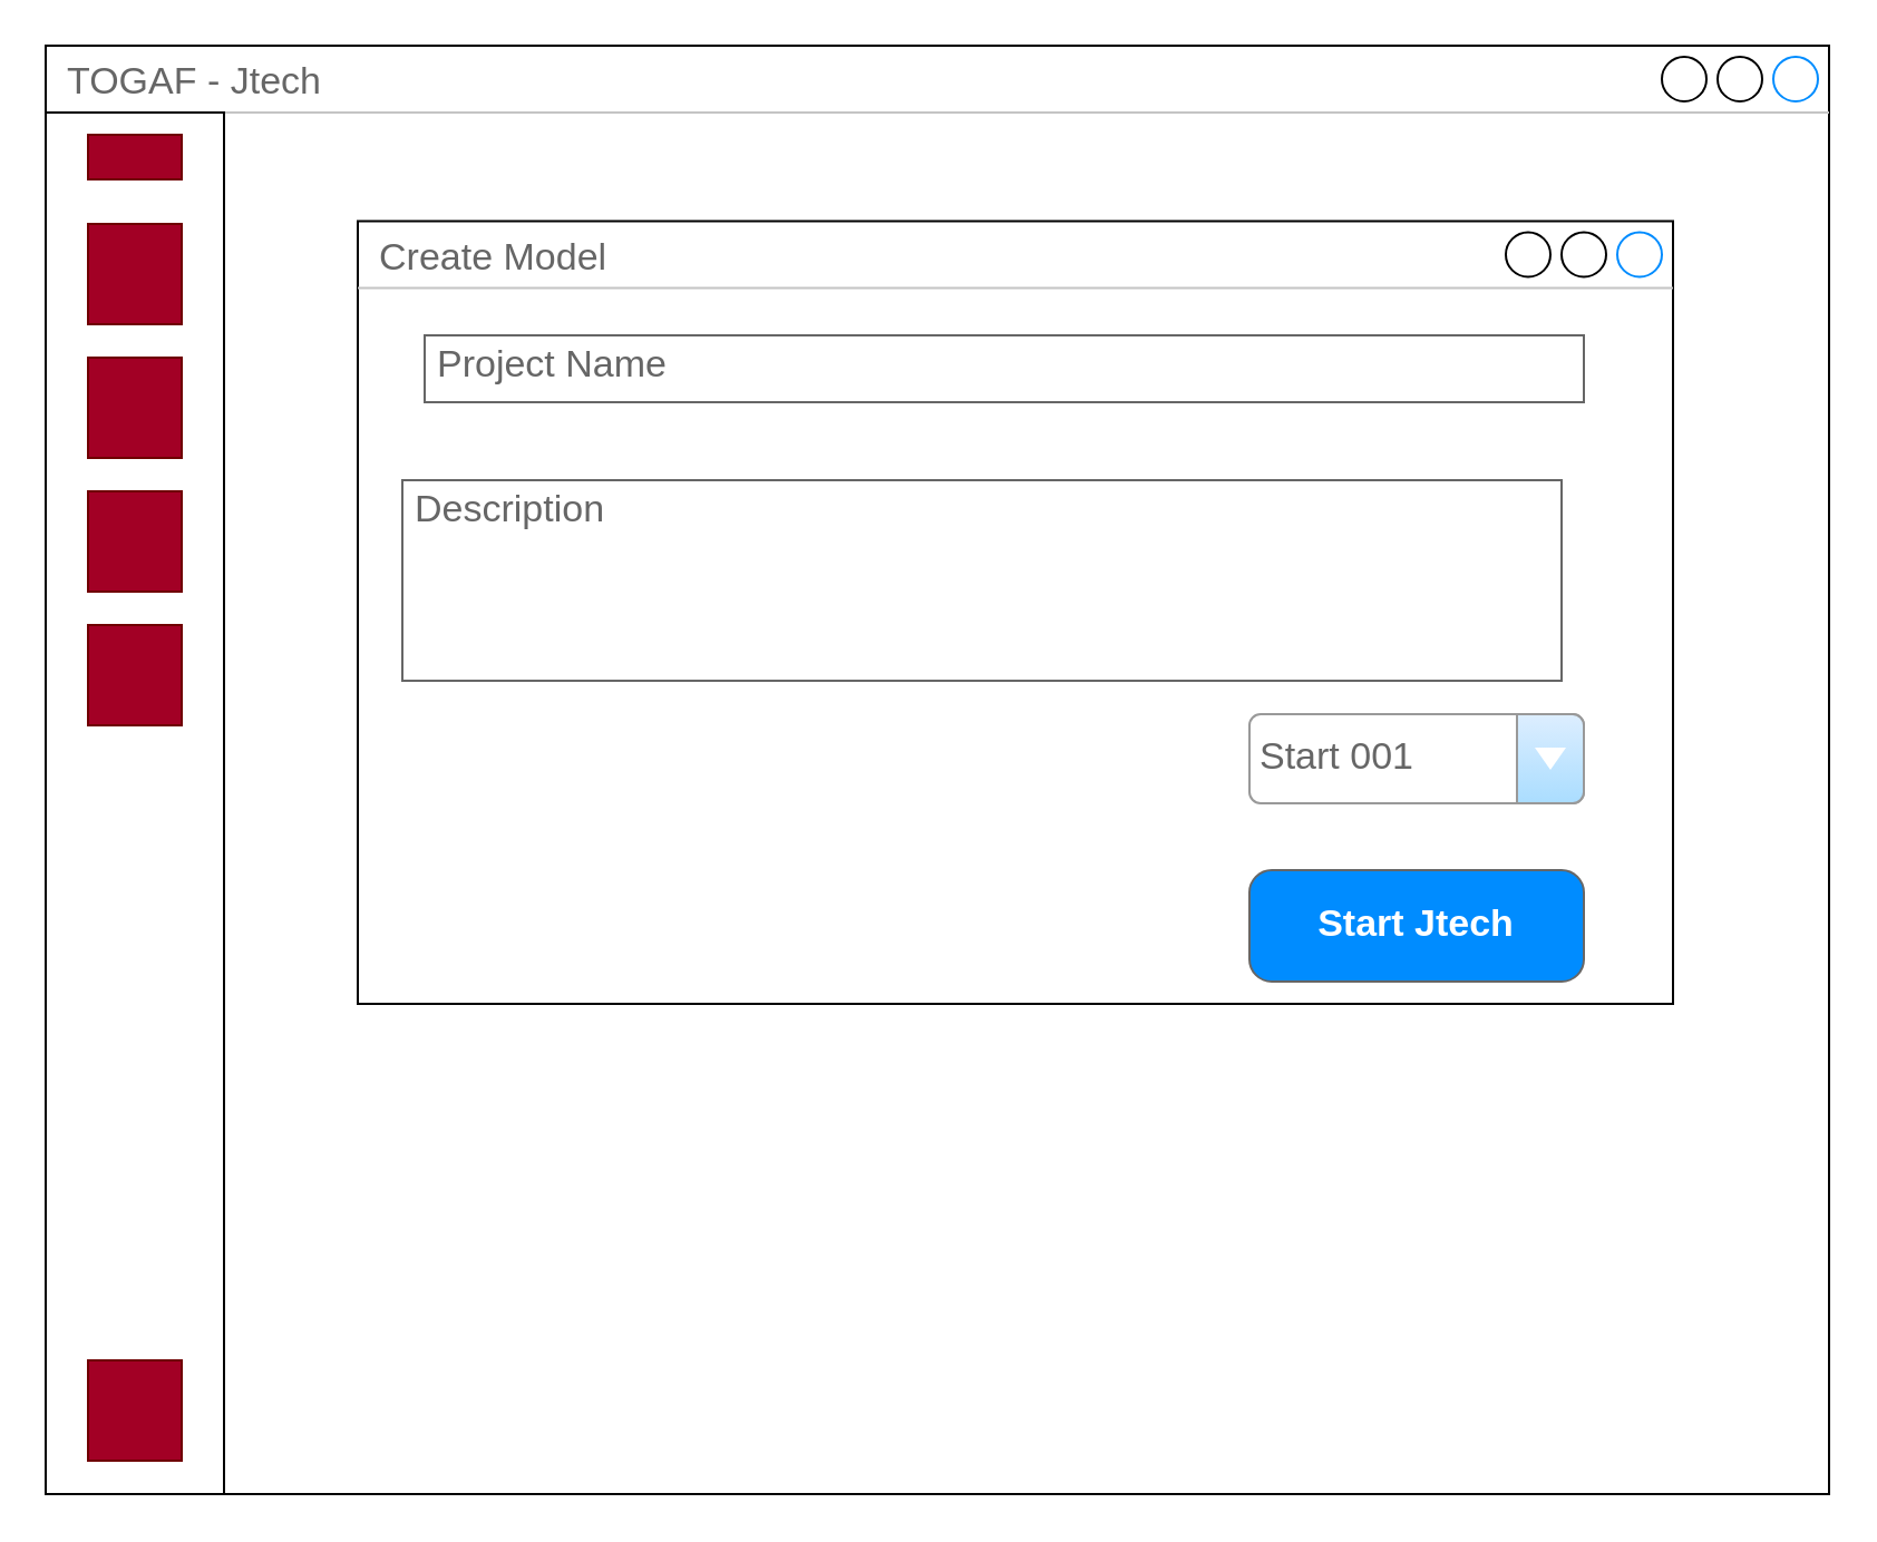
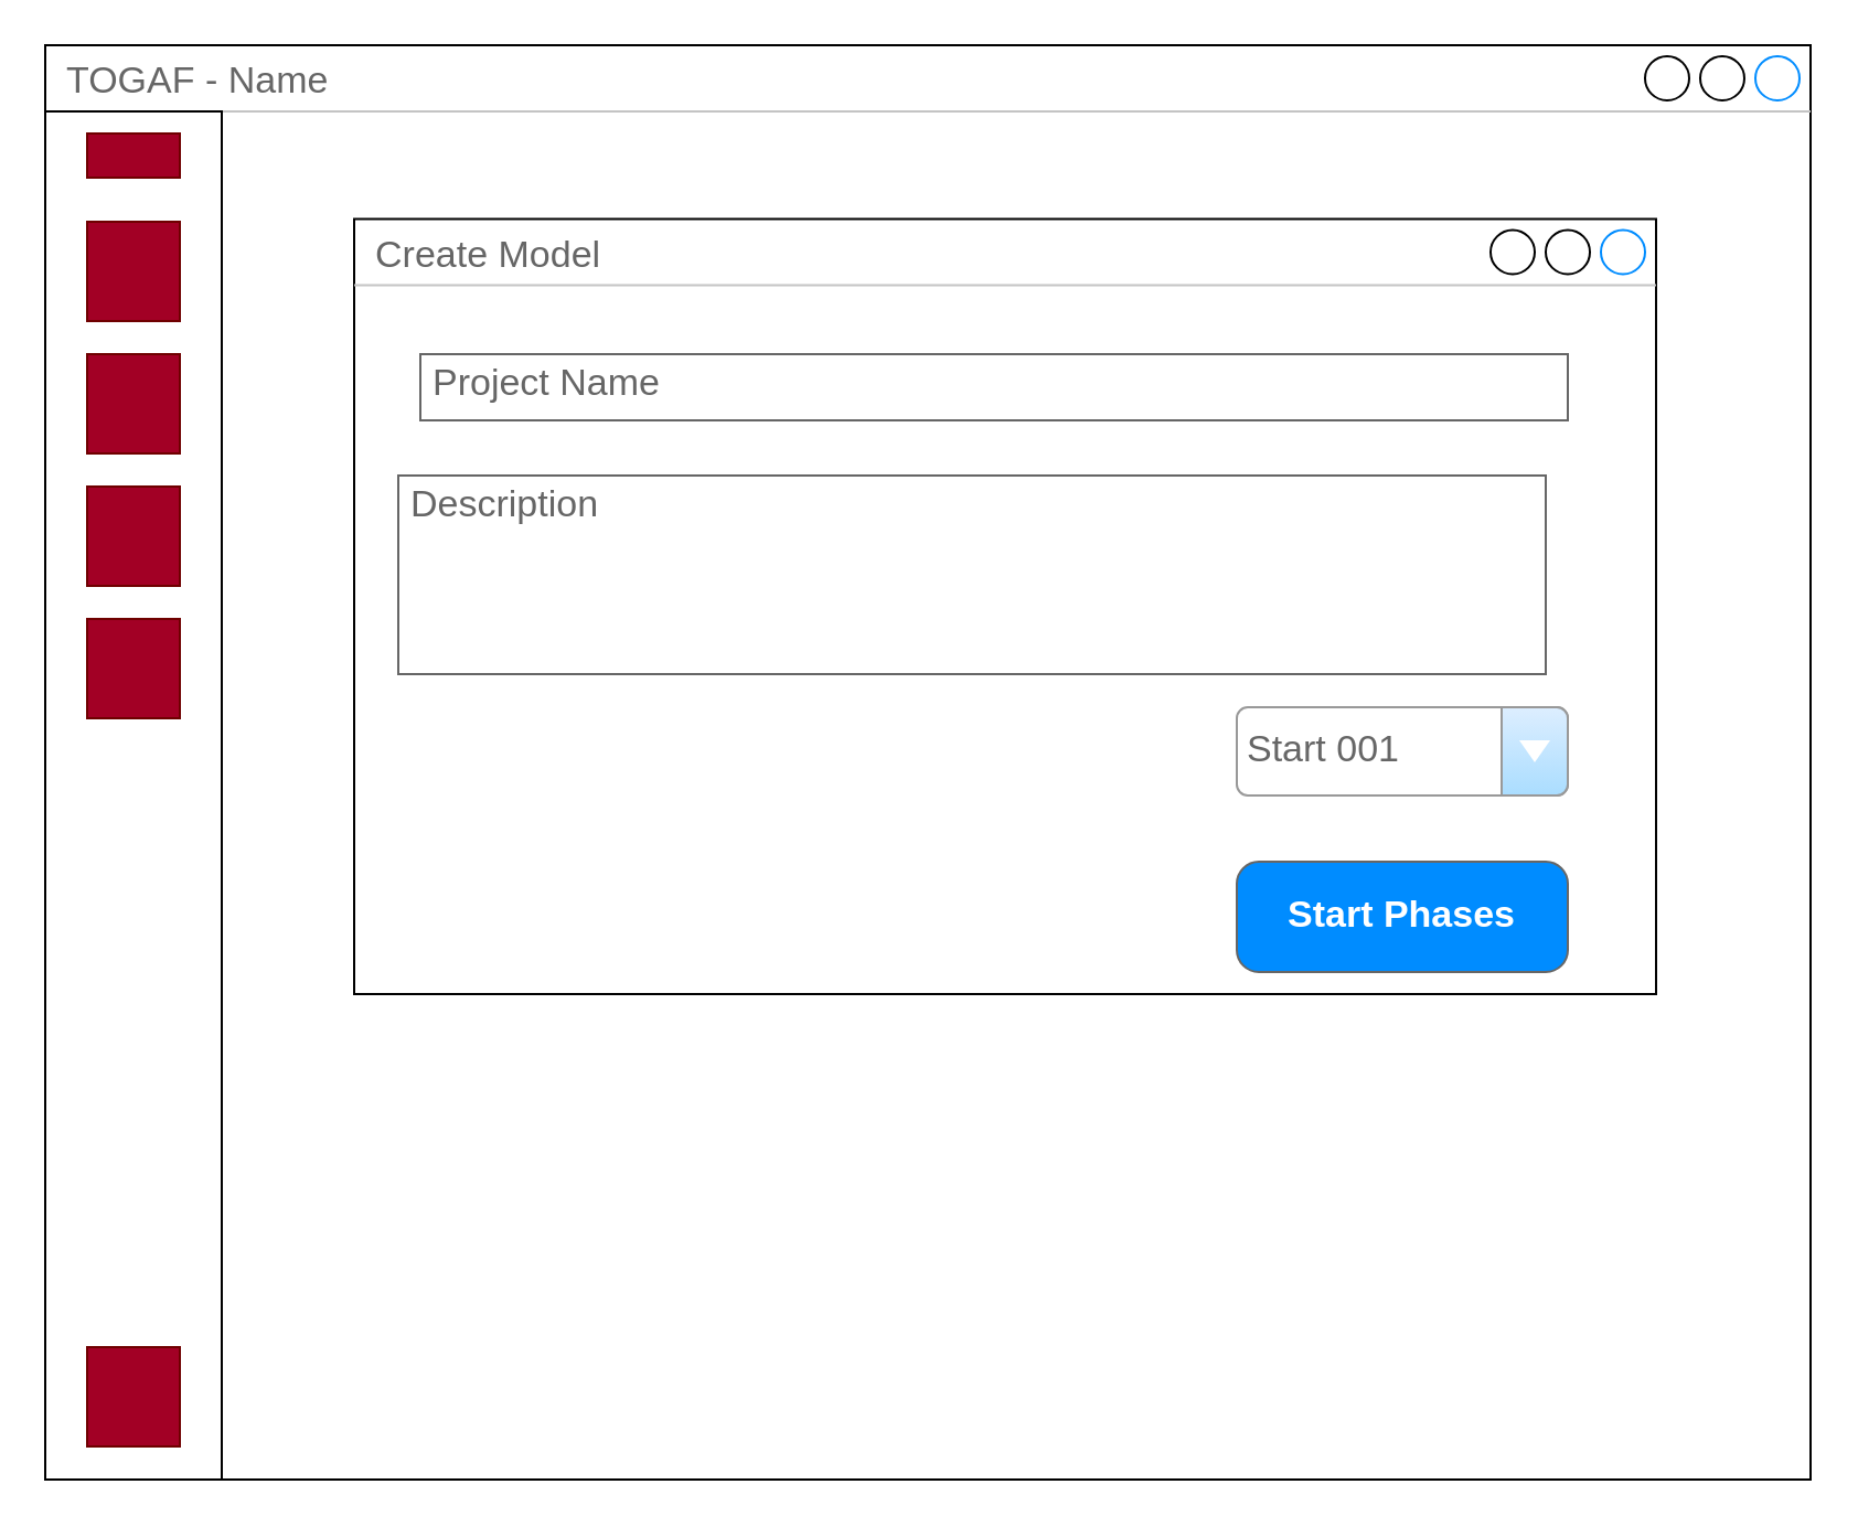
- <mxCell id="2" value="TOGAF - Jtech" style="strokeWidth=1;shadow=0;dashed=0;align=center;html=1;shape=mxgraph.mockup.containers.window;align=left;verticalAlign=top;spacingLeft=8;strokeColor2=#008cff;strokeColor3=#c4c4c4;fontColor=#666666;mainText=;fontSize=17;labelBackgroundColor=none;" vertex="1" parent="1"><mxGeometry x="20" y="20" width="800" height="650" as="geometry" /></mxCell>
+ <mxCell id="2" value="TOGAF - Name" style="strokeWidth=1;shadow=0;dashed=0;align=center;html=1;shape=mxgraph.mockup.containers.window;align=left;verticalAlign=top;spacingLeft=8;strokeColor2=#008cff;strokeColor3=#c4c4c4;fontColor=#666666;mainText=;fontSize=17;labelBackgroundColor=none;" vertex="1" parent="1"><mxGeometry x="20" y="20" width="800" height="650" as="geometry" /></mxCell>
- <mxCell id="11" value="Project Name" style="strokeWidth=1;shadow=0;dashed=0;align=center;html=1;shape=mxgraph.mockup.text.textBox;fontColor=#666666;align=left;fontSize=17;spacingLeft=4;spacingTop=-3;strokeColor=#666666;mainText=" vertex="1" parent="1"><mxGeometry x="190" y="150" width="520" height="30" as="geometry" /></mxCell>
+ <mxCell id="11" value="Project Name" style="strokeWidth=1;shadow=0;dashed=0;align=center;html=1;shape=mxgraph.mockup.text.textBox;fontColor=#666666;align=left;fontSize=17;spacingLeft=4;spacingTop=-3;strokeColor=#666666;mainText=" vertex="1" parent="1"><mxGeometry x="190" y="160" width="520" height="30" as="geometry" /></mxCell>
- <mxCell id="14" value="Start Jtech" style="strokeWidth=1;shadow=0;dashed=0;align=center;html=1;shape=mxgraph.mockup.buttons.button;strokeColor=#666666;fontColor=#ffffff;mainText=;buttonStyle=round;fontSize=17;fontStyle=1;fillColor=#008cff;whiteSpace=wrap;" vertex="1" parent="1"><mxGeometry x="560" y="390" width="150" height="50" as="geometry" /></mxCell>
+ <mxCell id="14" value="Start Phases" style="strokeWidth=1;shadow=0;dashed=0;align=center;html=1;shape=mxgraph.mockup.buttons.button;strokeColor=#666666;fontColor=#ffffff;mainText=;buttonStyle=round;fontSize=17;fontStyle=1;fillColor=#008cff;whiteSpace=wrap;" vertex="1" parent="1"><mxGeometry x="560" y="390" width="150" height="50" as="geometry" /></mxCell>
